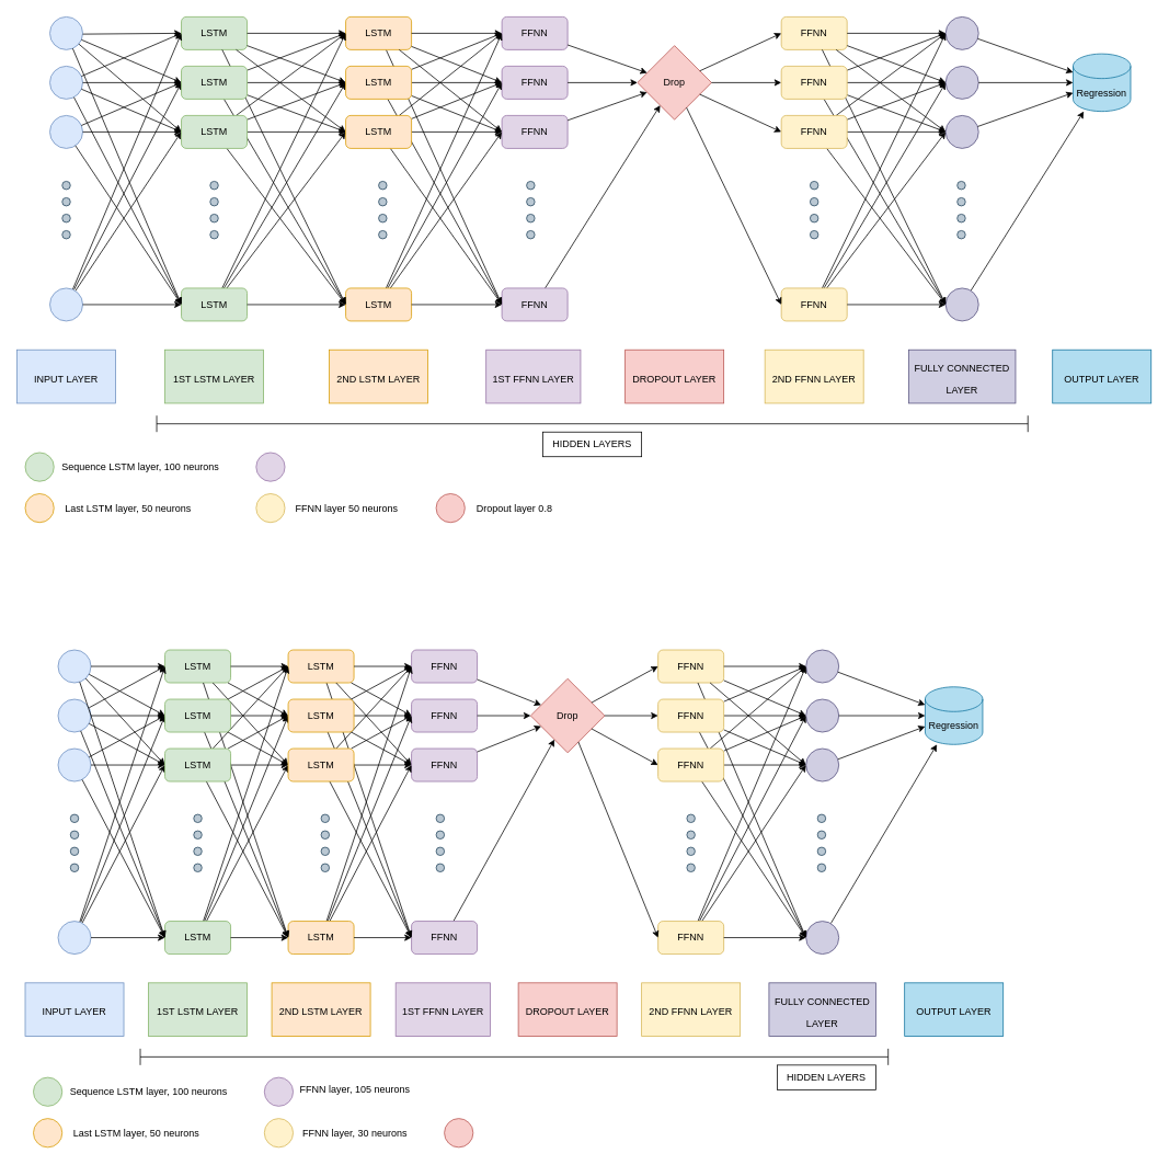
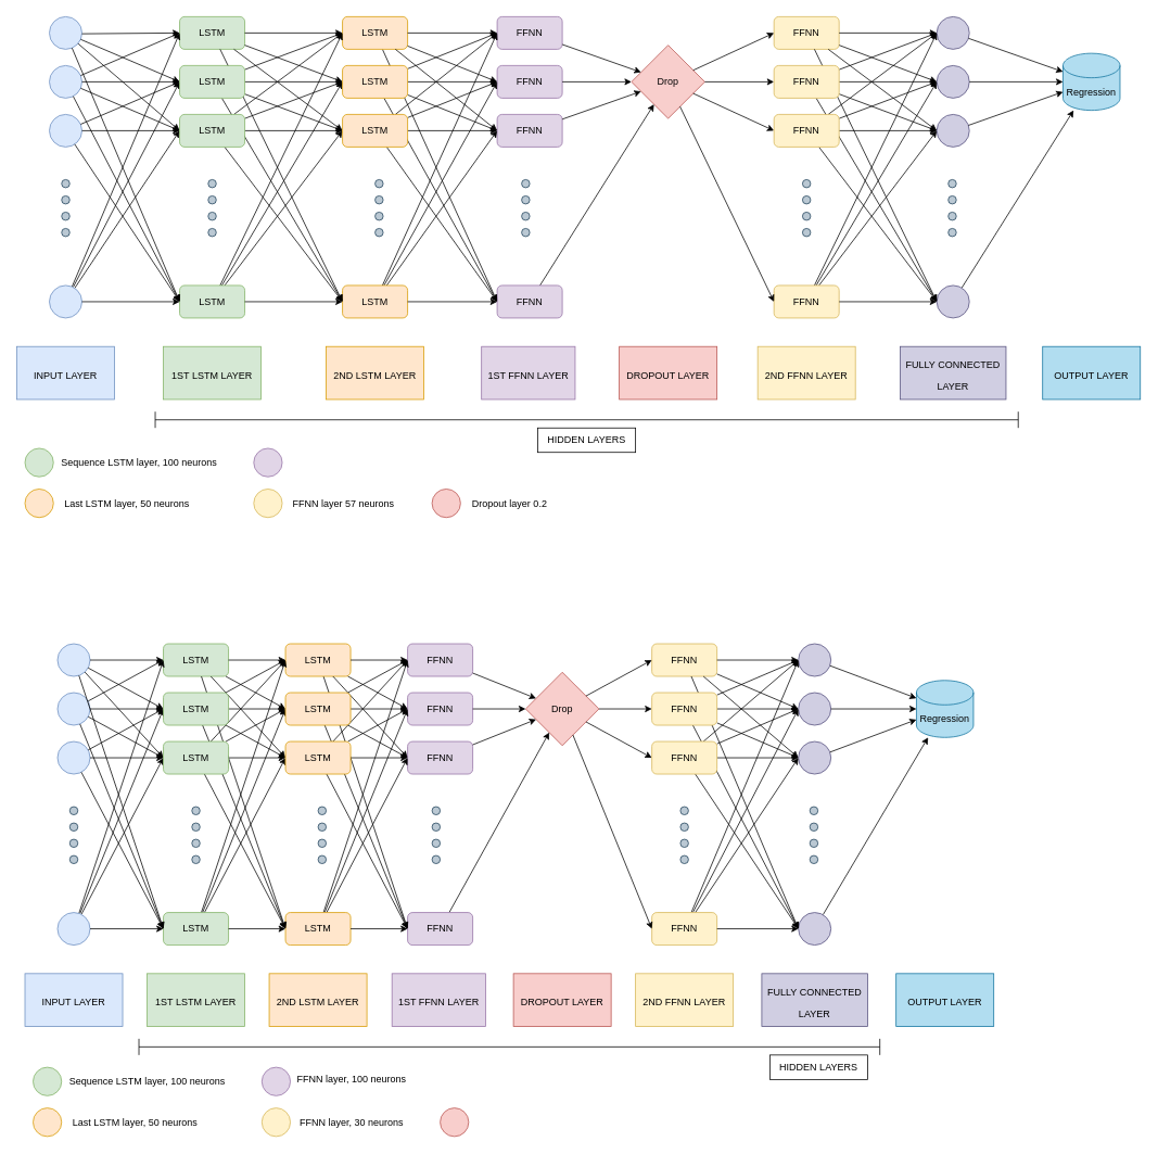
- <mxCell id="148" value="FFNN layer 50 neurons" style="text;html=1;align=center;verticalAlign=middle;resizable=0;points=[];autosize=1;strokeColor=none;fillColor=none;fontSize=12;" parent="146" vertex="1"><mxGeometry x="35" y="2.5" width="150" height="30" as="geometry" /></mxCell>
+ <mxCell id="148" value="FFNN layer 57 neurons" style="text;html=1;align=center;verticalAlign=middle;resizable=0;points=[];autosize=1;strokeColor=none;fillColor=none;fontSize=12;" parent="146" vertex="1"><mxGeometry x="35" y="2.5" width="150" height="30" as="geometry" /></mxCell>
- <mxCell id="144" value="Dropout layer 0.8" style="text;html=1;align=center;verticalAlign=middle;resizable=0;points=[];autosize=1;strokeColor=none;fillColor=none;fontSize=12;" parent="143" vertex="1"><mxGeometry x="35" y="2.5" width="120" height="30" as="geometry" /></mxCell>
+ <mxCell id="144" value="Dropout layer 0.2" style="text;html=1;align=center;verticalAlign=middle;resizable=0;points=[];autosize=1;strokeColor=none;fillColor=none;fontSize=12;" parent="143" vertex="1"><mxGeometry x="35" y="2.5" width="120" height="30" as="geometry" /></mxCell>
- <mxCell id="311" value="FFNN layer, 105 neurons" style="text;html=1;align=center;verticalAlign=middle;resizable=0;points=[];autosize=1;strokeColor=none;fillColor=none;fontSize=12;" parent="309" vertex="1"><mxGeometry x="30" width="160" height="30" as="geometry" /></mxCell>
+ <mxCell id="311" value="FFNN layer, 100 neurons" style="text;html=1;align=center;verticalAlign=middle;resizable=0;points=[];autosize=1;strokeColor=none;fillColor=none;fontSize=12;" parent="309" vertex="1"><mxGeometry x="30" width="160" height="30" as="geometry" /></mxCell>
